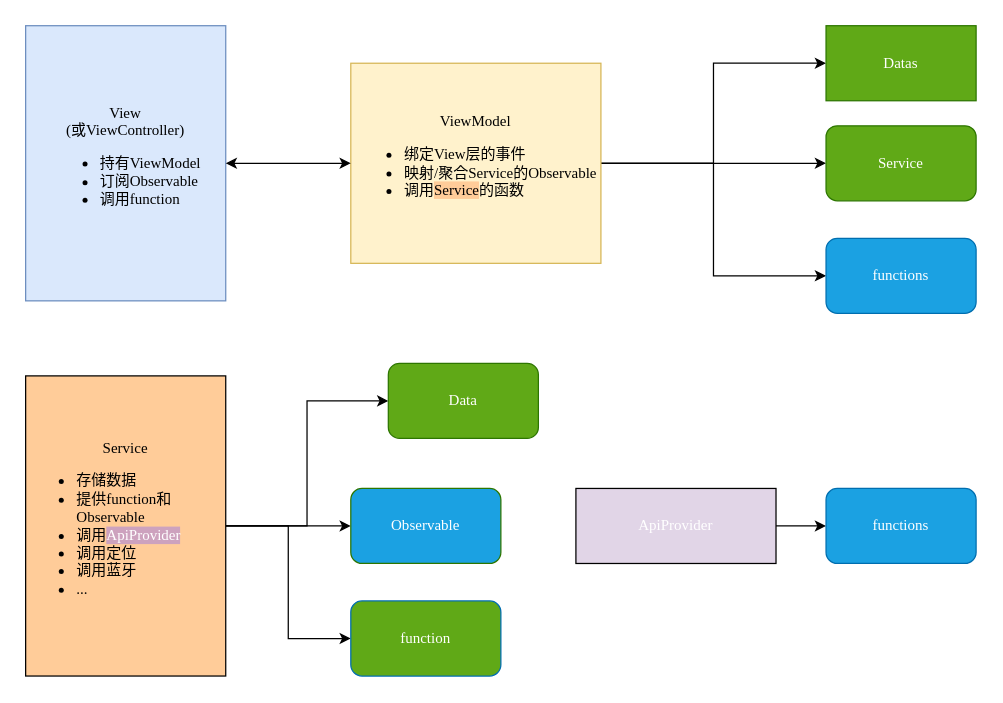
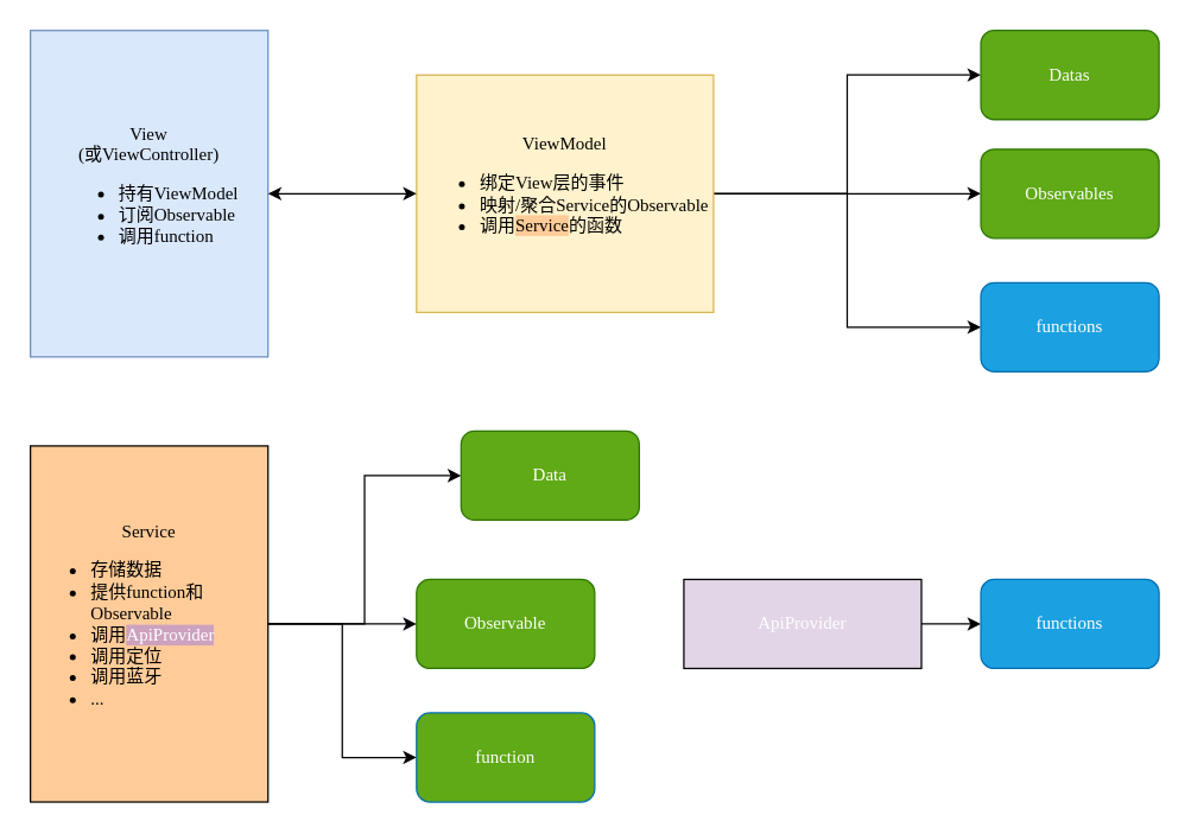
- <mxCell id="15" value="Datas" style="whiteSpace=wrap;html=1;fontFamily=Verdana;fillColor=#60a917;strokeColor=#2D7600;fontColor=#ffffff;rounded=0;" parent="1" vertex="1"><mxGeometry x="660" y="20" width="120" height="60" as="geometry" /></mxCell>
+ <mxCell id="15" value="Datas" style="rounded=1;whiteSpace=wrap;html=1;fontFamily=Verdana;fillColor=#60a917;strokeColor=#2D7600;fontColor=#ffffff;" parent="1" vertex="1"><mxGeometry x="660" y="20" width="120" height="60" as="geometry" /></mxCell>
- <mxCell id="14" value="Service" style="rounded=1;whiteSpace=wrap;html=1;fontFamily=Verdana;fillColor=#60a917;strokeColor=#2D7600;fontColor=#ffffff;" parent="1" vertex="1"><mxGeometry x="660" y="100" width="120" height="60" as="geometry" /></mxCell>
+ <mxCell id="14" value="Observables" style="rounded=1;whiteSpace=wrap;html=1;fontFamily=Verdana;fillColor=#60a917;strokeColor=#2D7600;fontColor=#ffffff;" parent="1" vertex="1"><mxGeometry x="660" y="100" width="120" height="60" as="geometry" /></mxCell>
- <mxCell id="11" value="Observable" style="rounded=1;whiteSpace=wrap;html=1;fontFamily=Verdana;fillColor=#1ba1e2;strokeColor=#2D7600;fontColor=#ffffff;" parent="1" vertex="1"><mxGeometry x="280" y="390" width="120" height="60" as="geometry" /></mxCell>
+ <mxCell id="11" value="Observable" style="rounded=1;whiteSpace=wrap;html=1;fontFamily=Verdana;fillColor=#60a917;strokeColor=#2D7600;fontColor=#ffffff;" parent="1" vertex="1"><mxGeometry x="280" y="390" width="120" height="60" as="geometry" /></mxCell>
